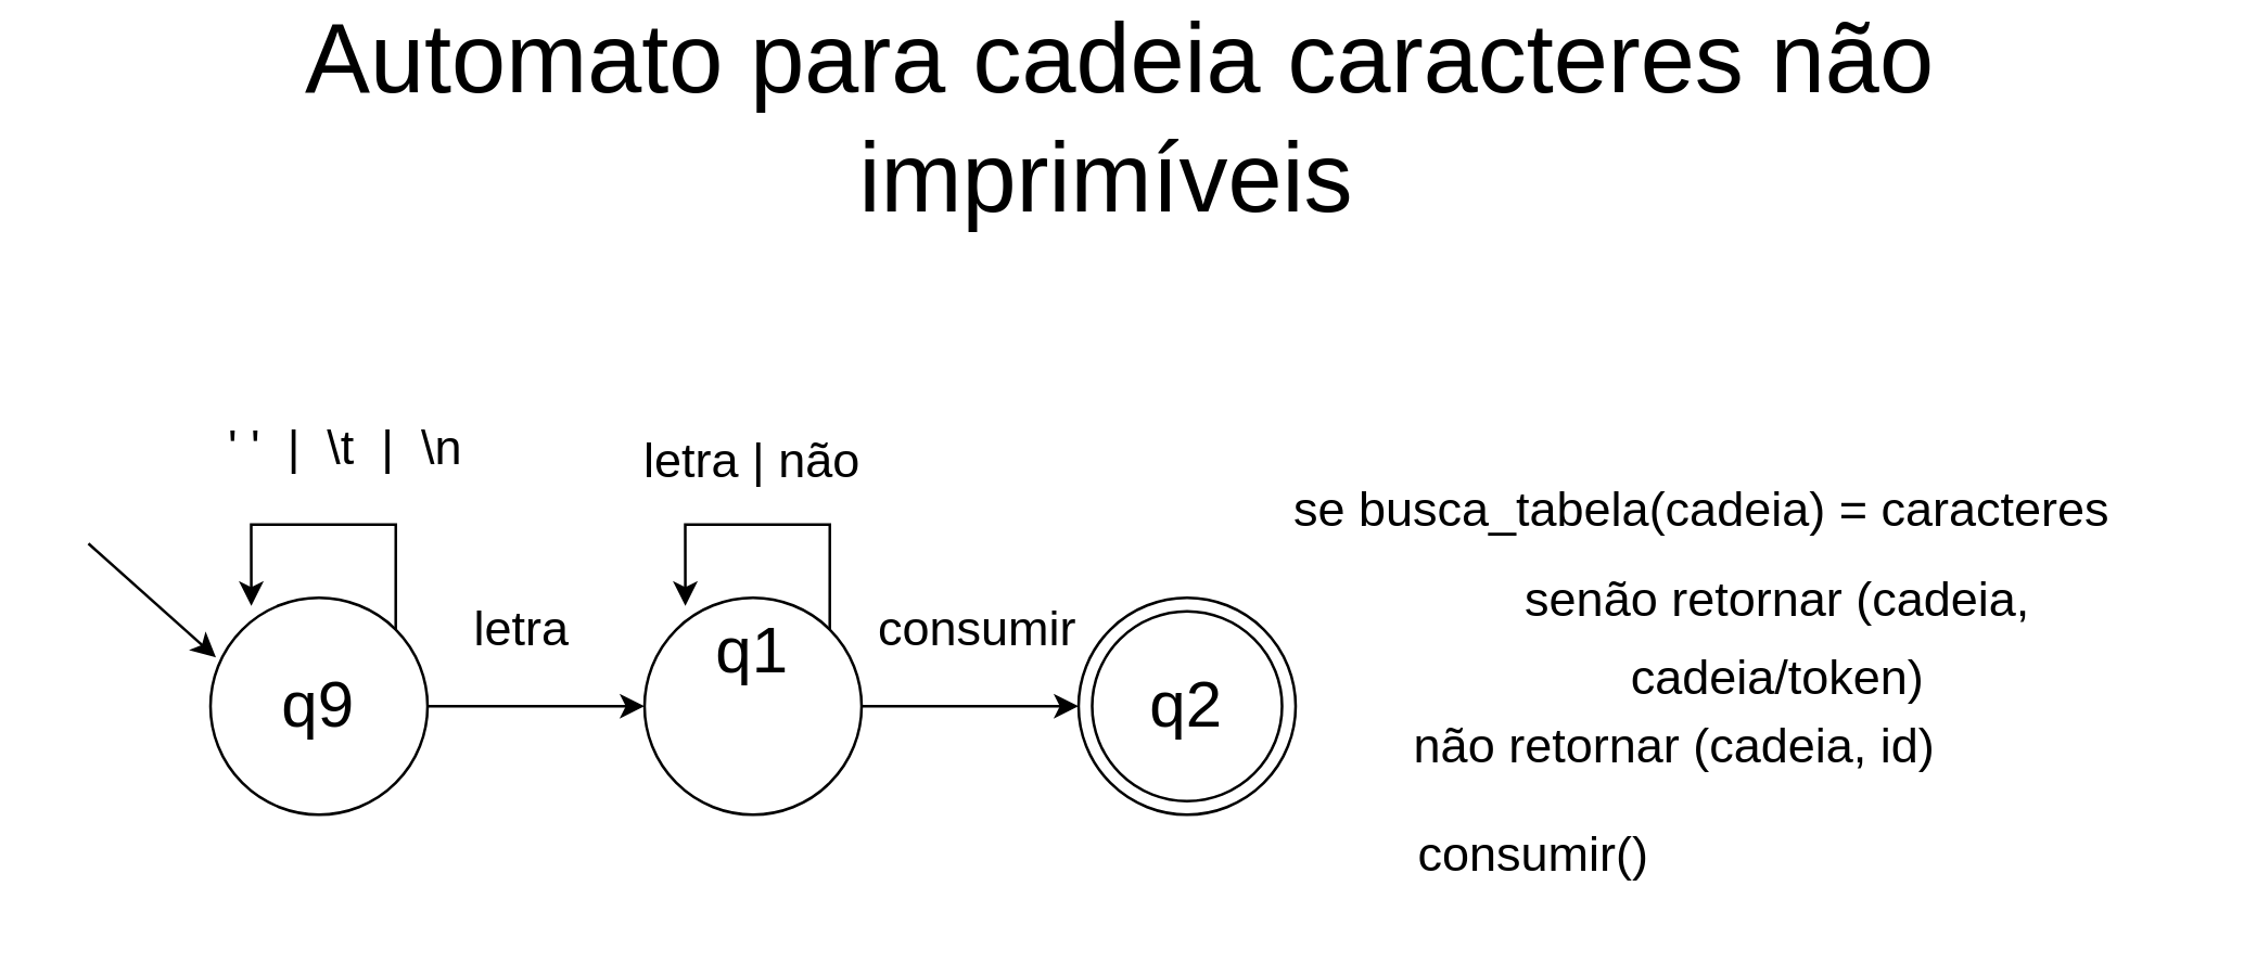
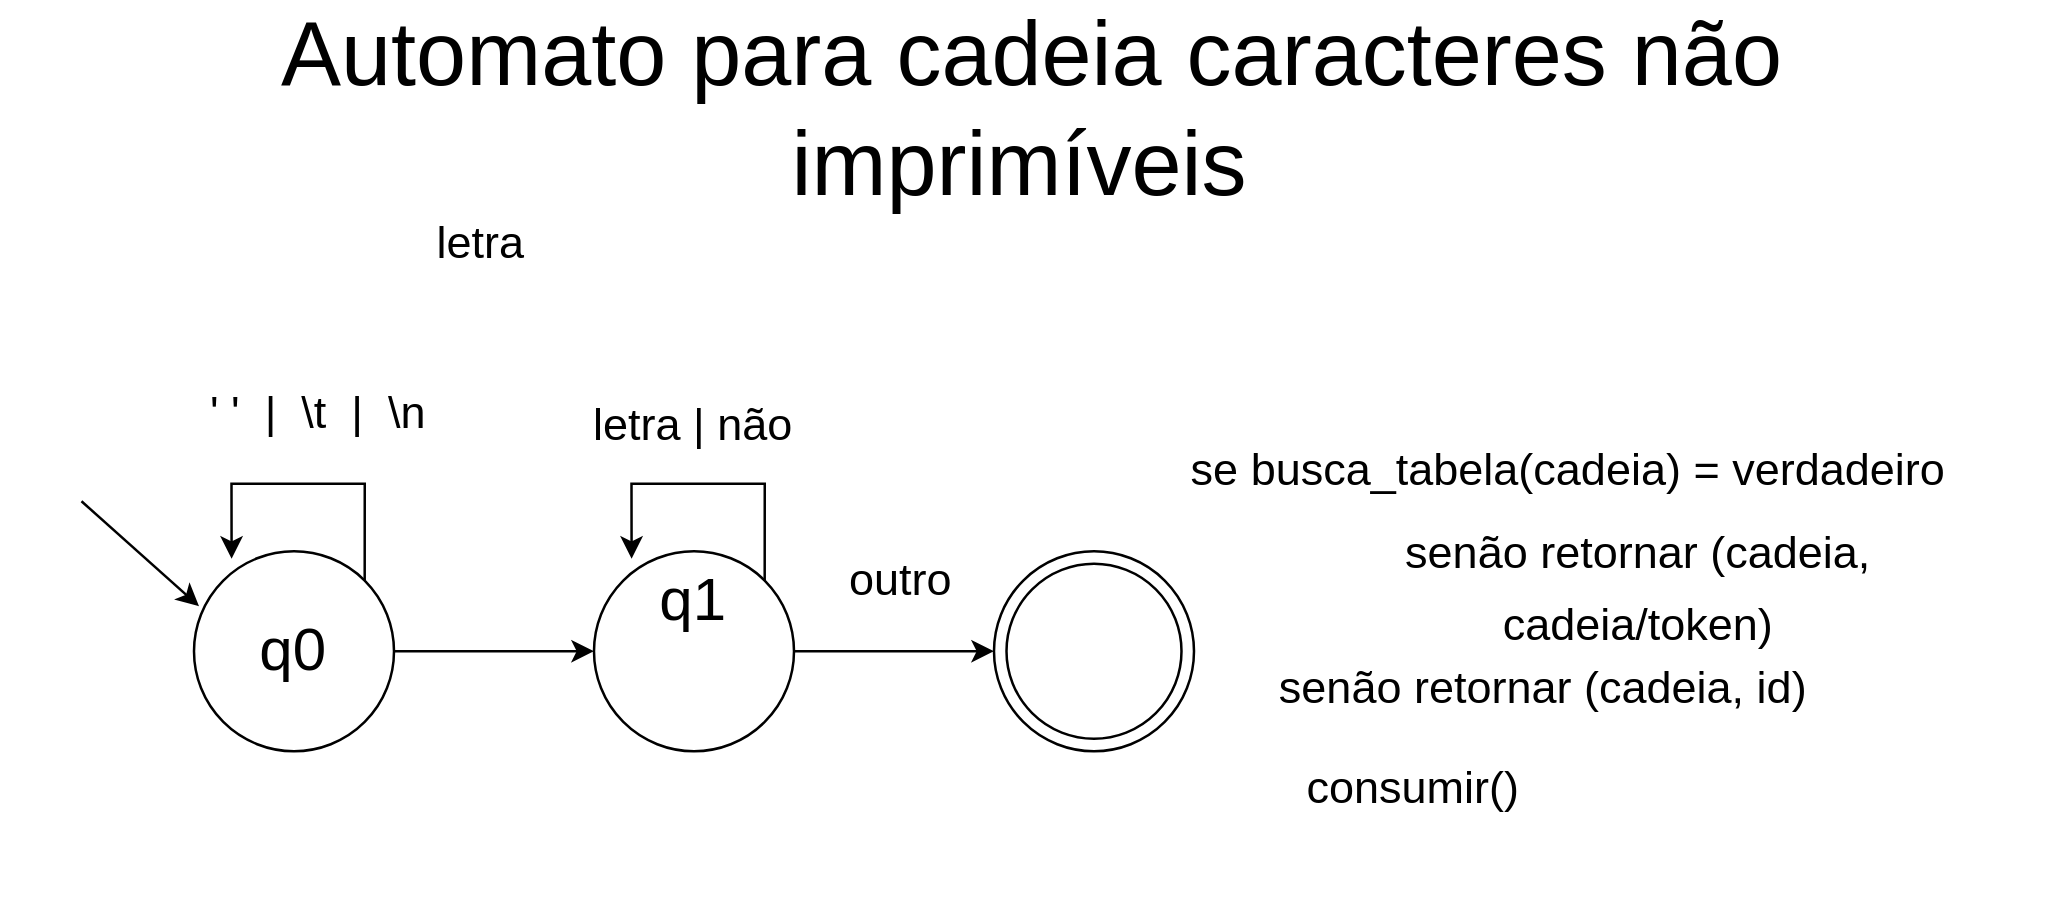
- <mxCell id="16" value="&lt;span style=&quot;font-size: 18px;&quot;&gt;se busca_tabela(cadeia) = caracteres&lt;/span&gt;" style="text;html=1;strokeColor=none;fillColor=none;align=center;verticalAlign=middle;whiteSpace=wrap;rounded=0;fontSize=24;" parent="1" vertex="1"><mxGeometry x="467" y="153" width="320" height="50" as="geometry" /></mxCell>
+ <mxCell id="16" value="&lt;span style=&quot;font-size: 18px;&quot;&gt;se busca_tabela(cadeia) = verdadeiro&lt;/span&gt;" style="text;html=1;strokeColor=none;fillColor=none;align=center;verticalAlign=middle;whiteSpace=wrap;rounded=0;fontSize=24;" parent="1" vertex="1"><mxGeometry x="467" y="153" width="320" height="50" as="geometry" /></mxCell>
- <mxCell id="14" value="&lt;font style=&quot;font-size: 18px;&quot;&gt;letra&lt;/font&gt;" style="text;html=1;strokeColor=none;fillColor=none;align=center;verticalAlign=middle;whiteSpace=wrap;rounded=0;fontSize=24;" parent="1" vertex="1"><mxGeometry x="162" y="207" width="60" height="30" as="geometry" /></mxCell>
+ <mxCell id="14" value="&lt;font style=&quot;font-size: 18px;&quot;&gt;letra&lt;/font&gt;" style="text;html=1;strokeColor=none;fillColor=none;align=center;verticalAlign=middle;whiteSpace=wrap;rounded=0;fontSize=24;" parent="1" vertex="1"><mxGeometry x="162" y="72" width="60" height="30" as="geometry" /></mxCell>
- <mxCell id="12" value="&lt;font style=&quot;font-size: 18px;&quot;&gt;consumir&lt;/font&gt;" style="text;html=1;strokeColor=none;fillColor=none;align=center;verticalAlign=middle;whiteSpace=wrap;rounded=0;fontSize=24;" parent="1" vertex="1"><mxGeometry x="329.5" y="187" width="60" height="70" as="geometry" /></mxCell>
+ <mxCell id="12" value="&lt;font style=&quot;font-size: 18px;&quot;&gt;outro&lt;/font&gt;" style="text;html=1;strokeColor=none;fillColor=none;align=center;verticalAlign=middle;whiteSpace=wrap;rounded=0;fontSize=24;" parent="1" vertex="1"><mxGeometry x="329.5" y="187" width="60" height="70" as="geometry" /></mxCell>
- <mxCell id="9" value="&lt;font style=&quot;font-size: 24px;&quot;&gt;q9&lt;/font&gt;" style="text;html=1;strokeColor=none;fillColor=none;align=center;verticalAlign=middle;whiteSpace=wrap;rounded=0;" parent="1" vertex="1"><mxGeometry x="87" y="237" width="60" height="30" as="geometry" /></mxCell>
+ <mxCell id="9" value="&lt;font style=&quot;font-size: 24px;&quot;&gt;q0&lt;/font&gt;" style="text;html=1;strokeColor=none;fillColor=none;align=center;verticalAlign=middle;whiteSpace=wrap;rounded=0;" parent="1" vertex="1"><mxGeometry x="87" y="237" width="60" height="30" as="geometry" /></mxCell>
- <mxCell id="15" value="&lt;font style=&quot;font-size: 24px;&quot;&gt;q2&lt;/font&gt;" style="text;html=1;strokeColor=none;fillColor=none;align=center;verticalAlign=middle;whiteSpace=wrap;rounded=0;" parent="1" vertex="1"><mxGeometry x="407" y="237" width="60" height="30" as="geometry" /></mxCell>
- <mxCell id="21" value="&lt;span style=&quot;font-size: 18px;&quot;&gt;não retornar (cadeia, id)&lt;/span&gt;" style="text;html=1;strokeColor=none;fillColor=none;align=center;verticalAlign=middle;whiteSpace=wrap;rounded=0;fontSize=24;" vertex="1" parent="1"><mxGeometry x="467" y="240" width="300" height="50" as="geometry" /></mxCell>
+ <mxCell id="21" value="&lt;span style=&quot;font-size: 18px;&quot;&gt;senão retornar (cadeia, id)&lt;/span&gt;" style="text;html=1;strokeColor=none;fillColor=none;align=center;verticalAlign=middle;whiteSpace=wrap;rounded=0;fontSize=24;" vertex="1" parent="1"><mxGeometry x="467" y="240" width="300" height="50" as="geometry" /></mxCell>
